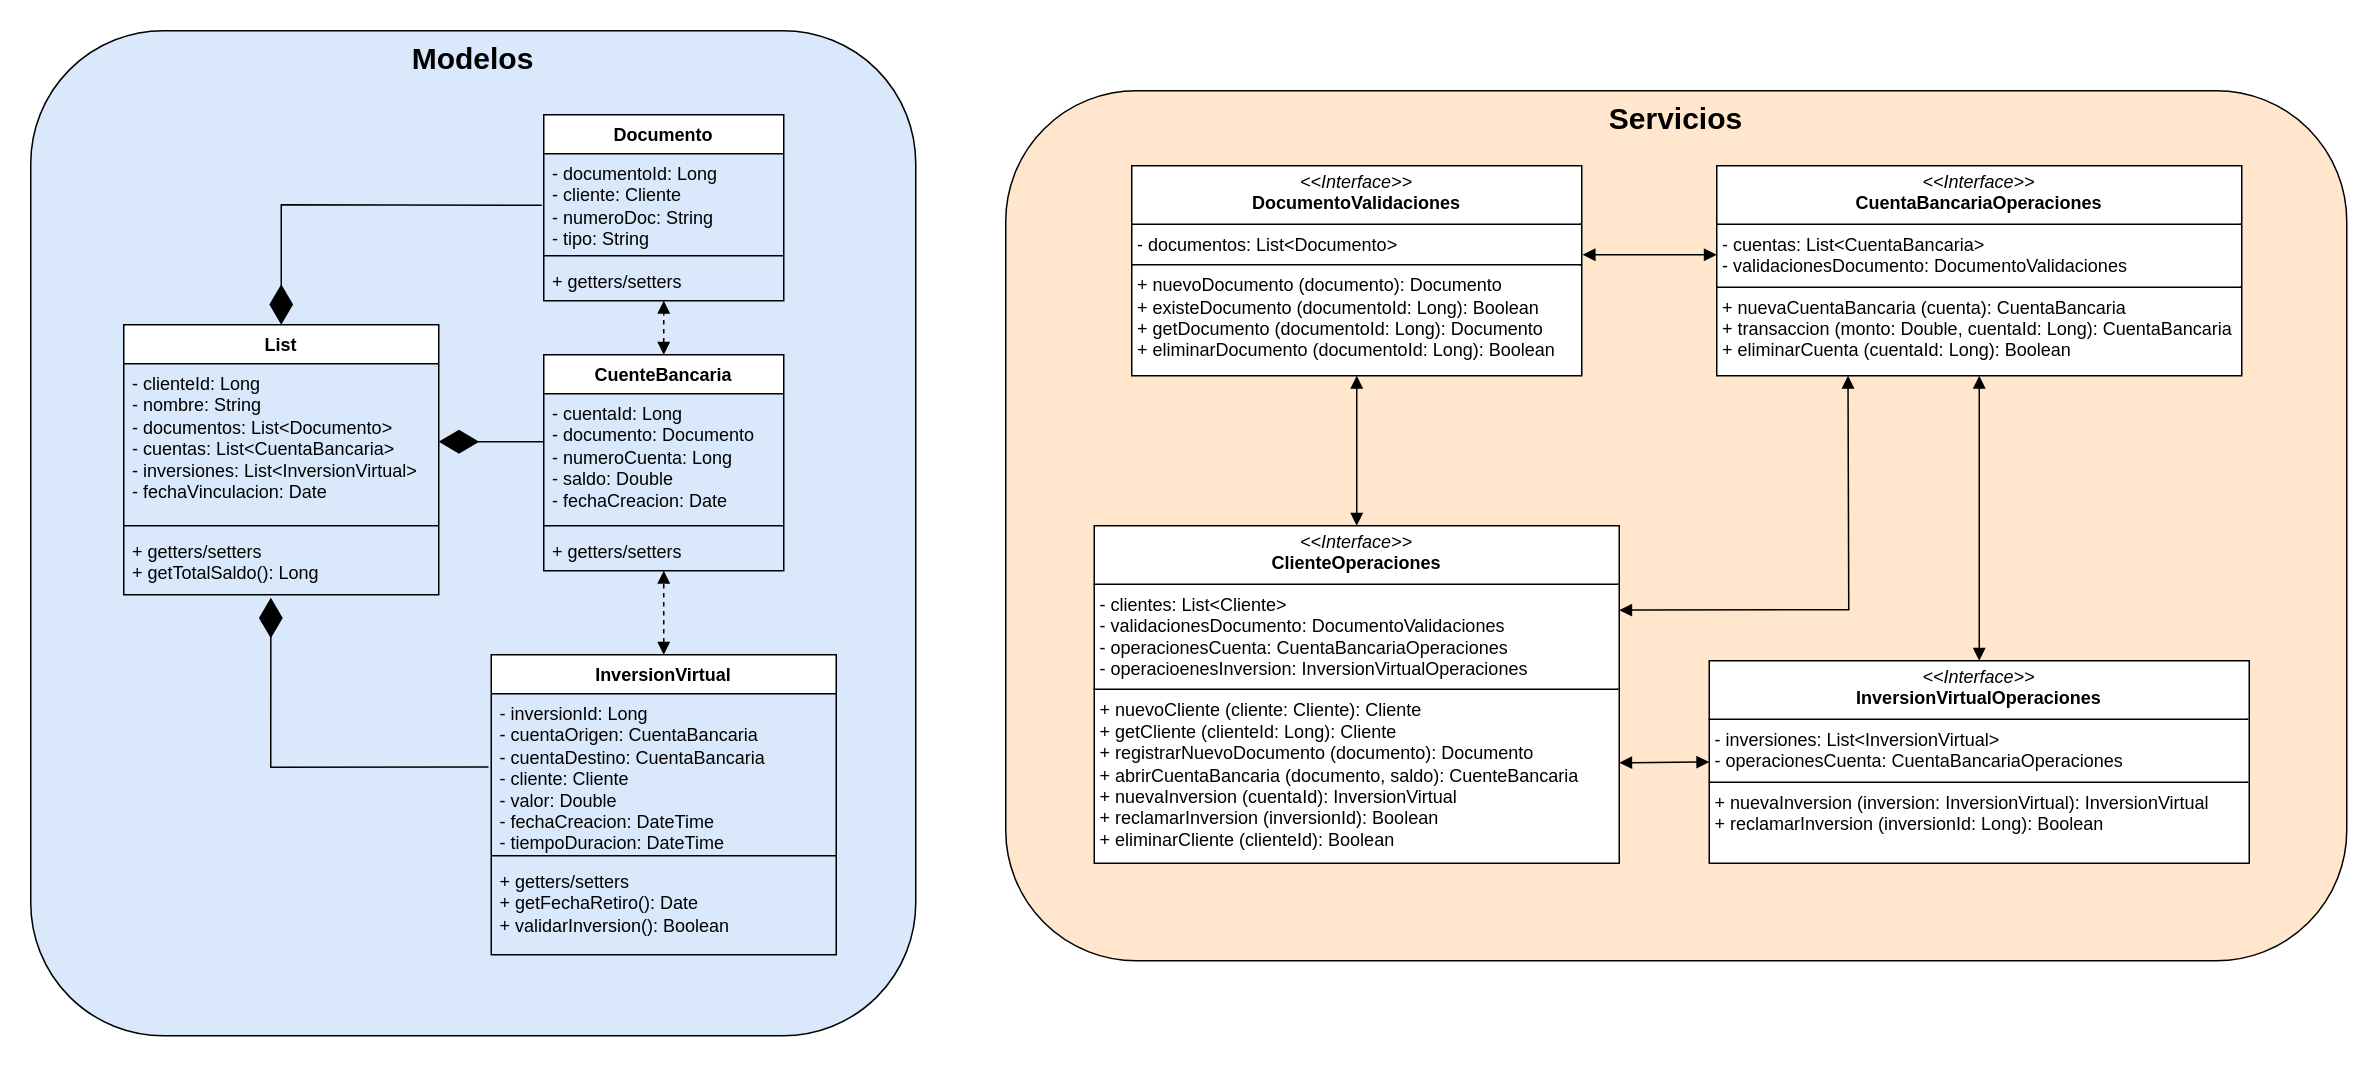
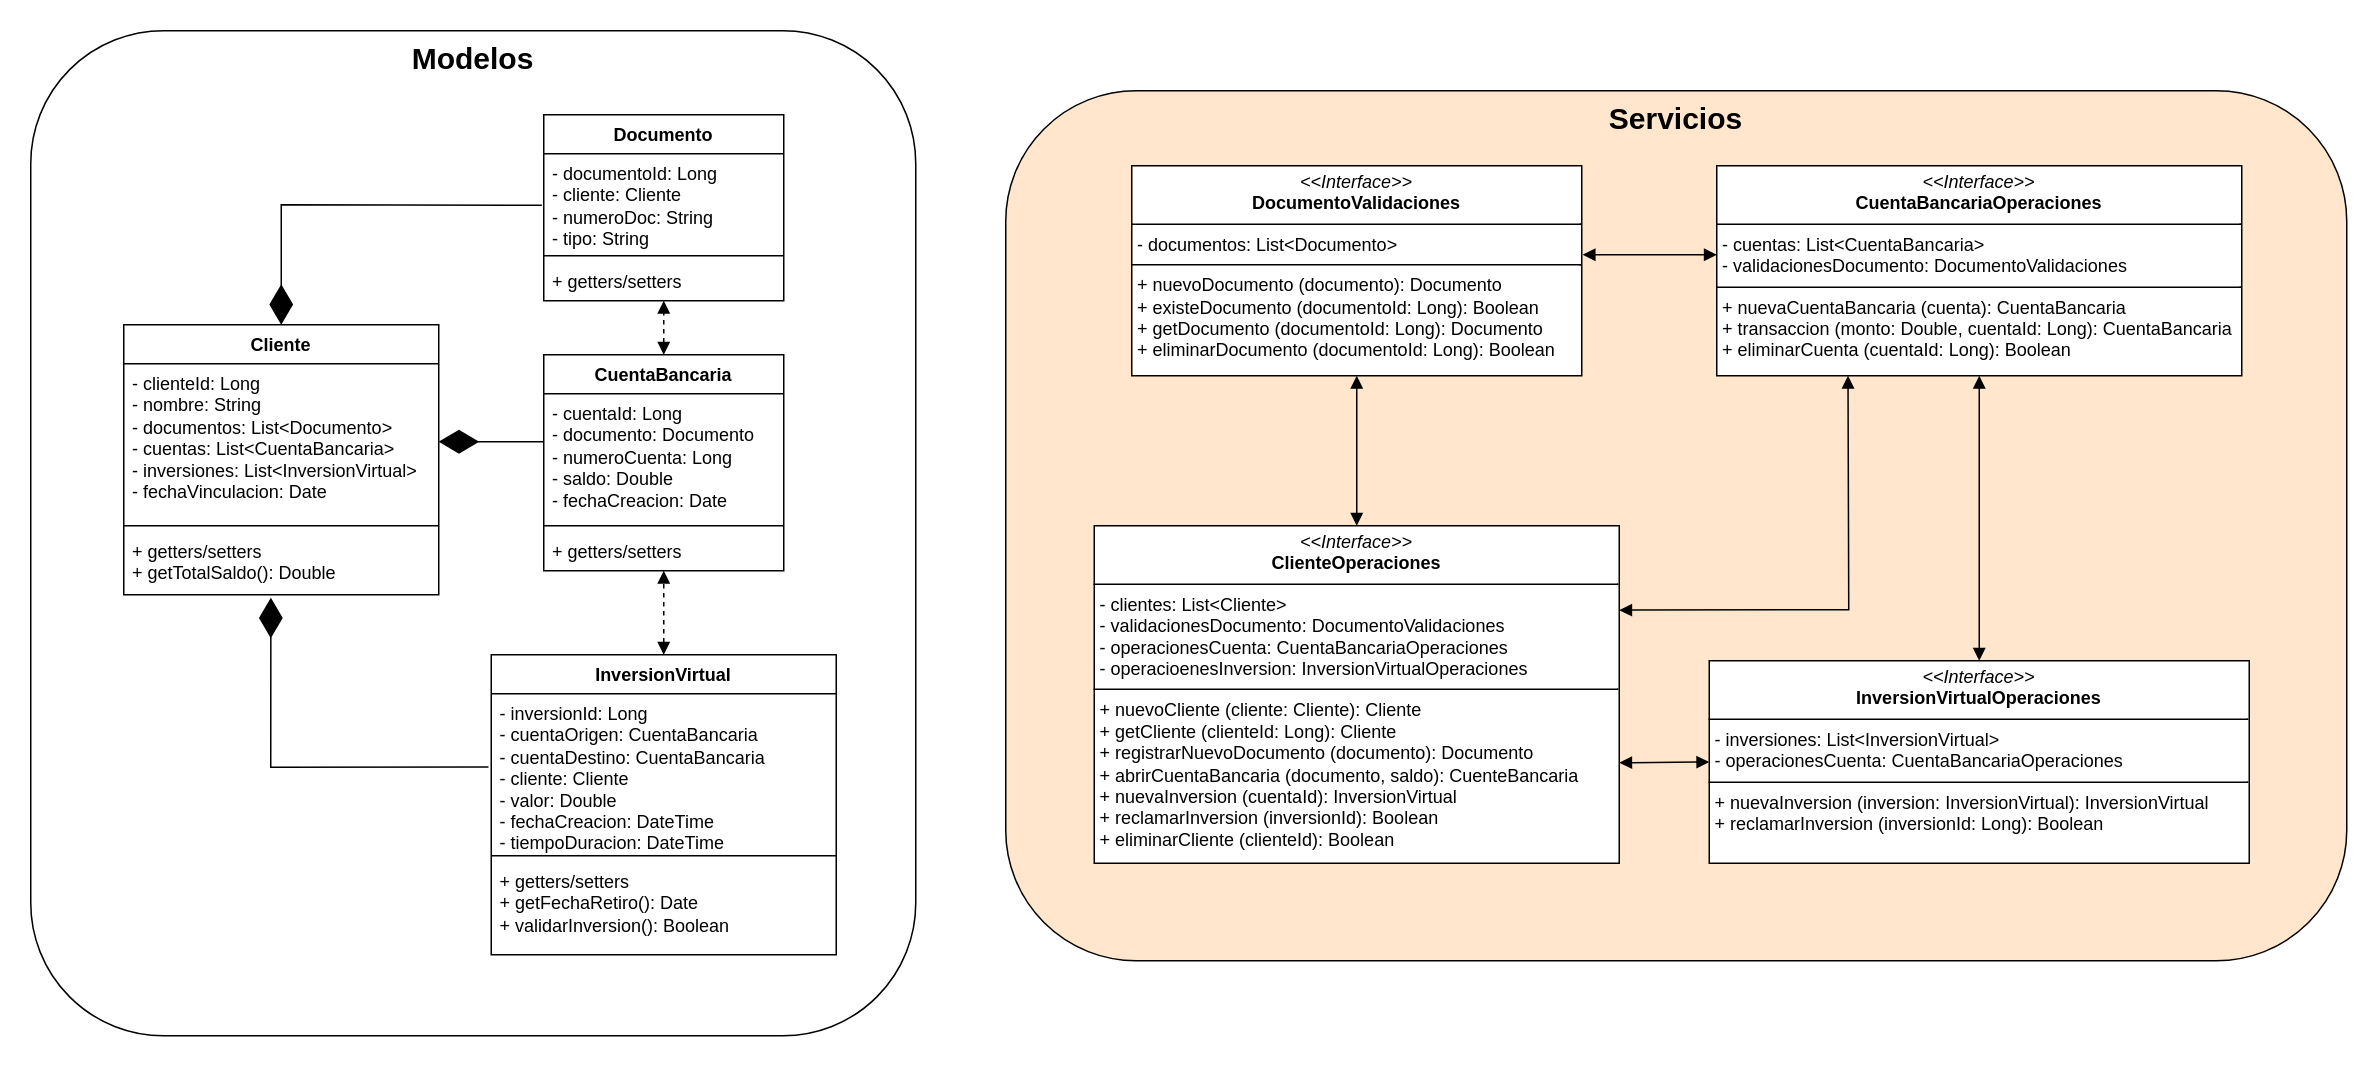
- <mxCell id="5" value="List" style="swimlane;fontStyle=1;align=center;verticalAlign=top;childLayout=stackLayout;horizontal=1;startSize=26;horizontalStack=0;resizeParent=1;resizeParentMax=0;resizeLast=0;collapsible=1;marginBottom=0;whiteSpace=wrap;html=1;" vertex="1" parent="4"><mxGeometry y="140" width="210" height="180" as="geometry" /></mxCell>
+ <mxCell id="5" value="Cliente" style="swimlane;fontStyle=1;align=center;verticalAlign=top;childLayout=stackLayout;horizontal=1;startSize=26;horizontalStack=0;resizeParent=1;resizeParentMax=0;resizeLast=0;collapsible=1;marginBottom=0;whiteSpace=wrap;html=1;" vertex="1" parent="4"><mxGeometry y="140" width="210" height="180" as="geometry" /></mxCell>
- <mxCell id="13" value="CuenteBancaria" style="swimlane;fontStyle=1;align=center;verticalAlign=top;childLayout=stackLayout;horizontal=1;startSize=26;horizontalStack=0;resizeParent=1;resizeParentMax=0;resizeLast=0;collapsible=1;marginBottom=0;whiteSpace=wrap;html=1;" vertex="1" parent="4"><mxGeometry x="280" y="160" width="160" height="144" as="geometry" /></mxCell>
+ <mxCell id="13" value="CuentaBancaria" style="swimlane;fontStyle=1;align=center;verticalAlign=top;childLayout=stackLayout;horizontal=1;startSize=26;horizontalStack=0;resizeParent=1;resizeParentMax=0;resizeLast=0;collapsible=1;marginBottom=0;whiteSpace=wrap;html=1;" vertex="1" parent="4"><mxGeometry x="280" y="160" width="160" height="144" as="geometry" /></mxCell>
- <mxCell id="3" value="Modelos" style="rounded=1;whiteSpace=wrap;html=1;fontStyle=1;verticalAlign=top;fontSize=20;fillColor=#dae8fc;" vertex="1" parent="2"><mxGeometry width="590" height="670" as="geometry" /></mxCell>
+ <mxCell id="3" value="Modelos" style="rounded=1;whiteSpace=wrap;html=1;fontStyle=1;verticalAlign=top;fontSize=20;" vertex="1" parent="2"><mxGeometry width="590" height="670" as="geometry" /></mxCell>
- <mxCell id="8" value="+ getters/setters&lt;div&gt;+ getTotalSaldo(): Long&lt;/div&gt;" style="text;strokeColor=none;fillColor=none;align=left;verticalAlign=top;spacingLeft=4;spacingRight=4;overflow=hidden;rotatable=0;points=[[0,0.5],[1,0.5]];portConstraint=eastwest;whiteSpace=wrap;html=1;" vertex="1" parent="5"><mxGeometry y="138" width="210" height="42" as="geometry" /></mxCell>
+ <mxCell id="8" value="+ getters/setters&lt;div&gt;+ getTotalSaldo(): Double&lt;/div&gt;" style="text;strokeColor=none;fillColor=none;align=left;verticalAlign=top;spacingLeft=4;spacingRight=4;overflow=hidden;rotatable=0;points=[[0,0.5],[1,0.5]];portConstraint=eastwest;whiteSpace=wrap;html=1;" vertex="1" parent="5"><mxGeometry y="138" width="210" height="42" as="geometry" /></mxCell>
